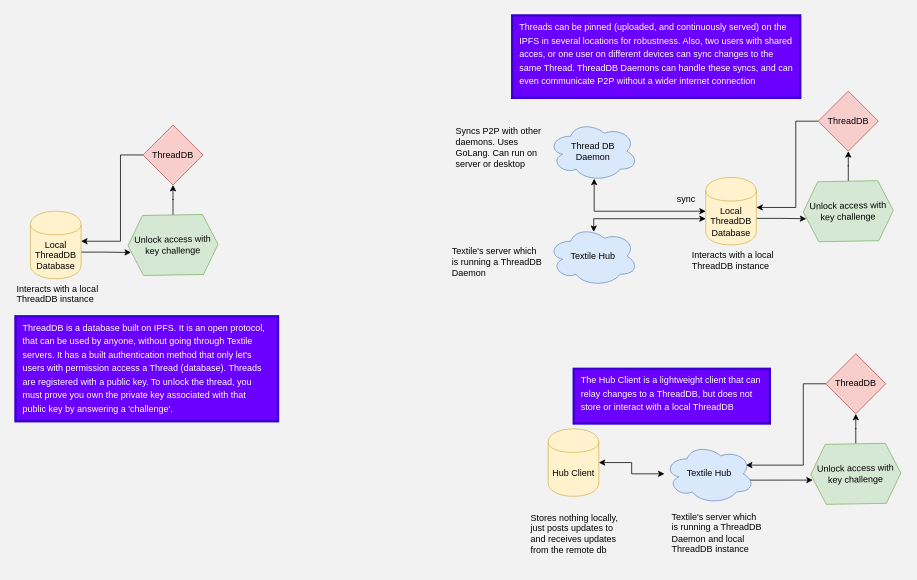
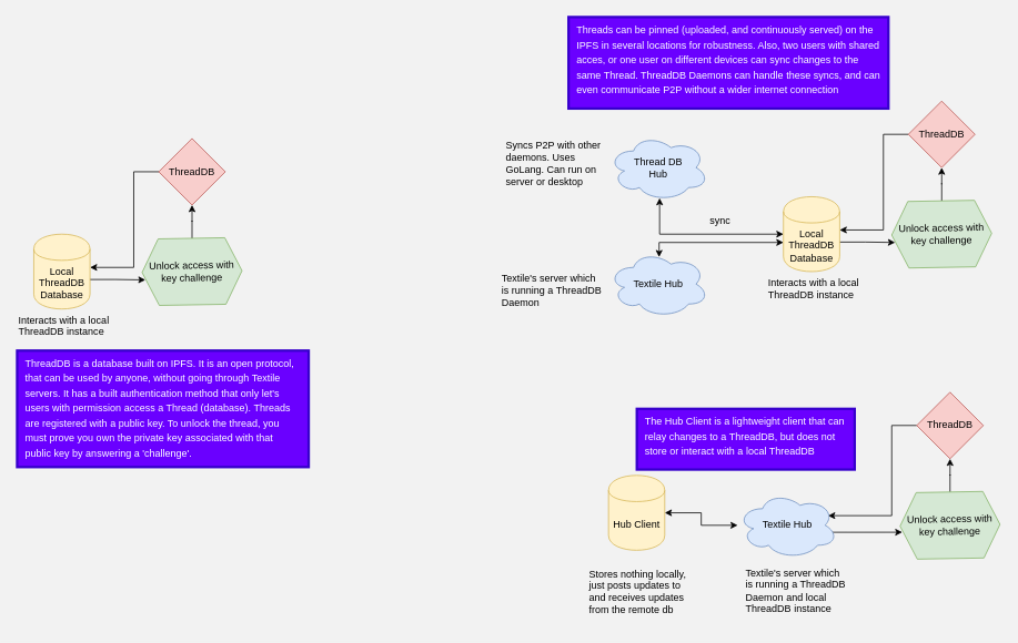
- <mxCell id="14" value="&lt;div&gt;Thread DB &lt;br&gt;&lt;/div&gt;&lt;div&gt;Daemon&lt;/div&gt;" style="ellipse;shape=cloud;whiteSpace=wrap;html=1;fillColor=#dae8fc;strokeColor=#6c8ebf;" parent="1" vertex="1"><mxGeometry x="730" y="161" width="120" height="80" as="geometry" /></mxCell>
+ <mxCell id="14" value="&lt;div&gt;Thread DB &lt;br&gt;&lt;/div&gt;&lt;div&gt;Hub&lt;/div&gt;" style="ellipse;shape=cloud;whiteSpace=wrap;html=1;fillColor=#dae8fc;strokeColor=#6c8ebf;" parent="1" vertex="1"><mxGeometry x="730" y="161" width="120" height="80" as="geometry" /></mxCell>
- <mxCell id="13" value="sync" style="text;whiteSpace=wrap;html=1;" parent="1" vertex="1"><mxGeometry x="900" y="251" width="30" height="20" as="geometry" /></mxCell>
+ <mxCell id="13" value="sync" style="text;whiteSpace=wrap;html=1;" parent="1" vertex="1"><mxGeometry x="850" y="251" width="30" height="20" as="geometry" /></mxCell>
